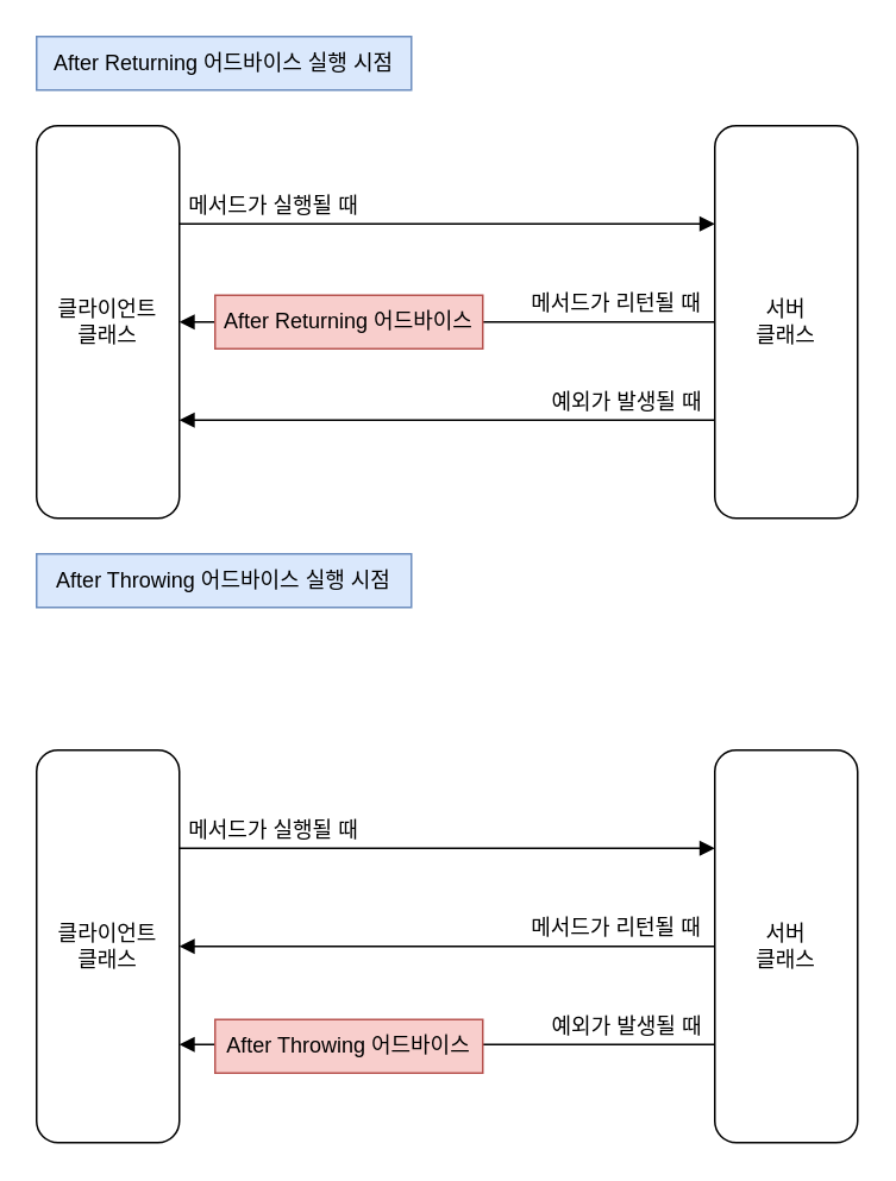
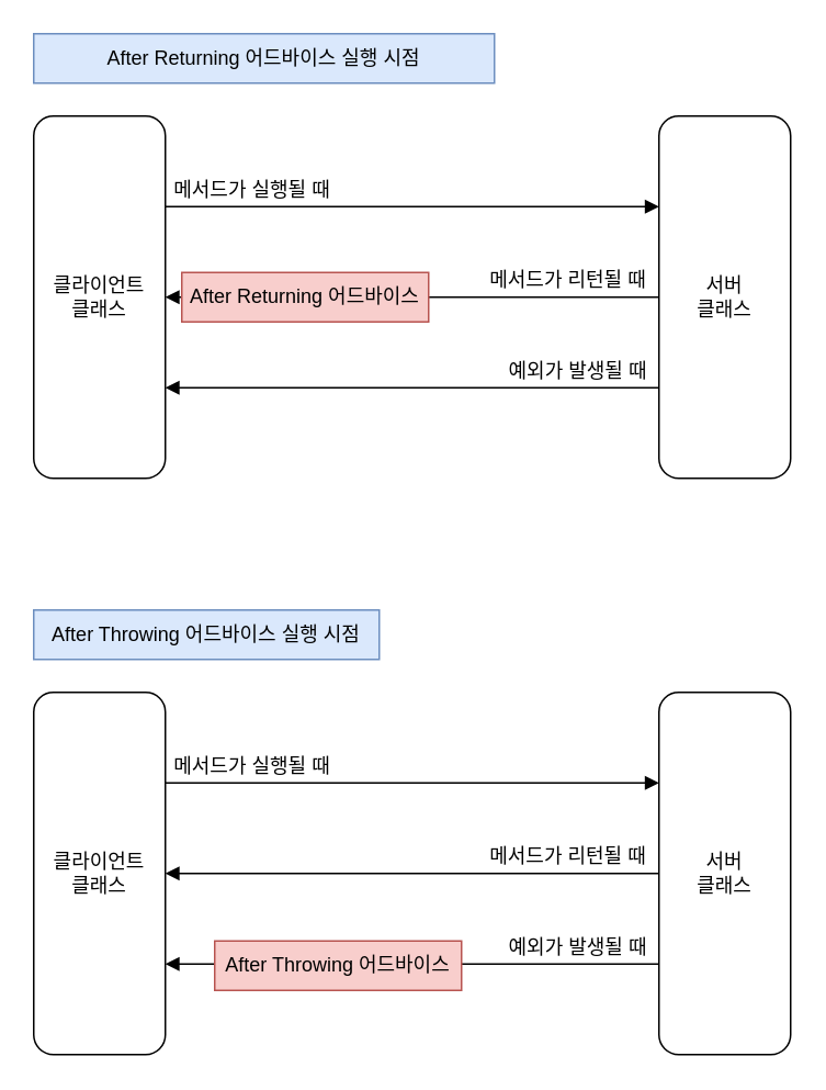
- <mxCell id="10" value="After Returning 어드바이스 실행 시점" style="text;html=1;strokeColor=#6c8ebf;fillColor=#dae8fc;align=center;verticalAlign=middle;whiteSpace=wrap;rounded=0;" vertex="1" parent="1"><mxGeometry x="20" y="20" width="210" height="30" as="geometry" /></mxCell>
+ <mxCell id="10" value="After Returning 어드바이스 실행 시점" style="text;html=1;strokeColor=#6c8ebf;fillColor=#dae8fc;align=center;verticalAlign=middle;whiteSpace=wrap;rounded=0;" vertex="1" parent="1"><mxGeometry x="20" y="20" width="280" height="30" as="geometry" /></mxCell>
- <mxCell id="12" value="After Returning 어드바이스" style="text;html=1;strokeColor=#b85450;fillColor=#f8cecc;align=center;verticalAlign=middle;whiteSpace=wrap;rounded=0;" vertex="1" parent="1"><mxGeometry x="120" y="165" width="150" height="30" as="geometry" /></mxCell>
+ <mxCell id="12" value="After Returning 어드바이스" style="text;html=1;strokeColor=#b85450;fillColor=#f8cecc;align=center;verticalAlign=middle;whiteSpace=wrap;rounded=0;" vertex="1" parent="1"><mxGeometry x="110" y="165" width="150" height="30" as="geometry" /></mxCell>
- <mxCell id="11" value="After Throwing 어드바이스 실행 시점" style="text;html=1;strokeColor=#6c8ebf;fillColor=#dae8fc;align=center;verticalAlign=middle;whiteSpace=wrap;rounded=0;" vertex="1" parent="1"><mxGeometry x="20" y="310" width="210" height="30" as="geometry" /></mxCell>
+ <mxCell id="11" value="After Throwing 어드바이스 실행 시점" style="text;html=1;strokeColor=#6c8ebf;fillColor=#dae8fc;align=center;verticalAlign=middle;whiteSpace=wrap;rounded=0;" vertex="1" parent="1"><mxGeometry x="20" y="370" width="210" height="30" as="geometry" /></mxCell>
- <mxCell id="21" value="After Throwing 어드바이스" style="text;html=1;strokeColor=#b85450;fillColor=#f8cecc;align=center;verticalAlign=middle;whiteSpace=wrap;rounded=0;" vertex="1" parent="1"><mxGeometry x="120" y="571" width="150" height="30" as="geometry" /></mxCell>
+ <mxCell id="21" value="After Throwing 어드바이스" style="text;html=1;strokeColor=#b85450;fillColor=#f8cecc;align=center;verticalAlign=middle;whiteSpace=wrap;rounded=0;" vertex="1" parent="1"><mxGeometry x="130" y="571" width="150" height="30" as="geometry" /></mxCell>
